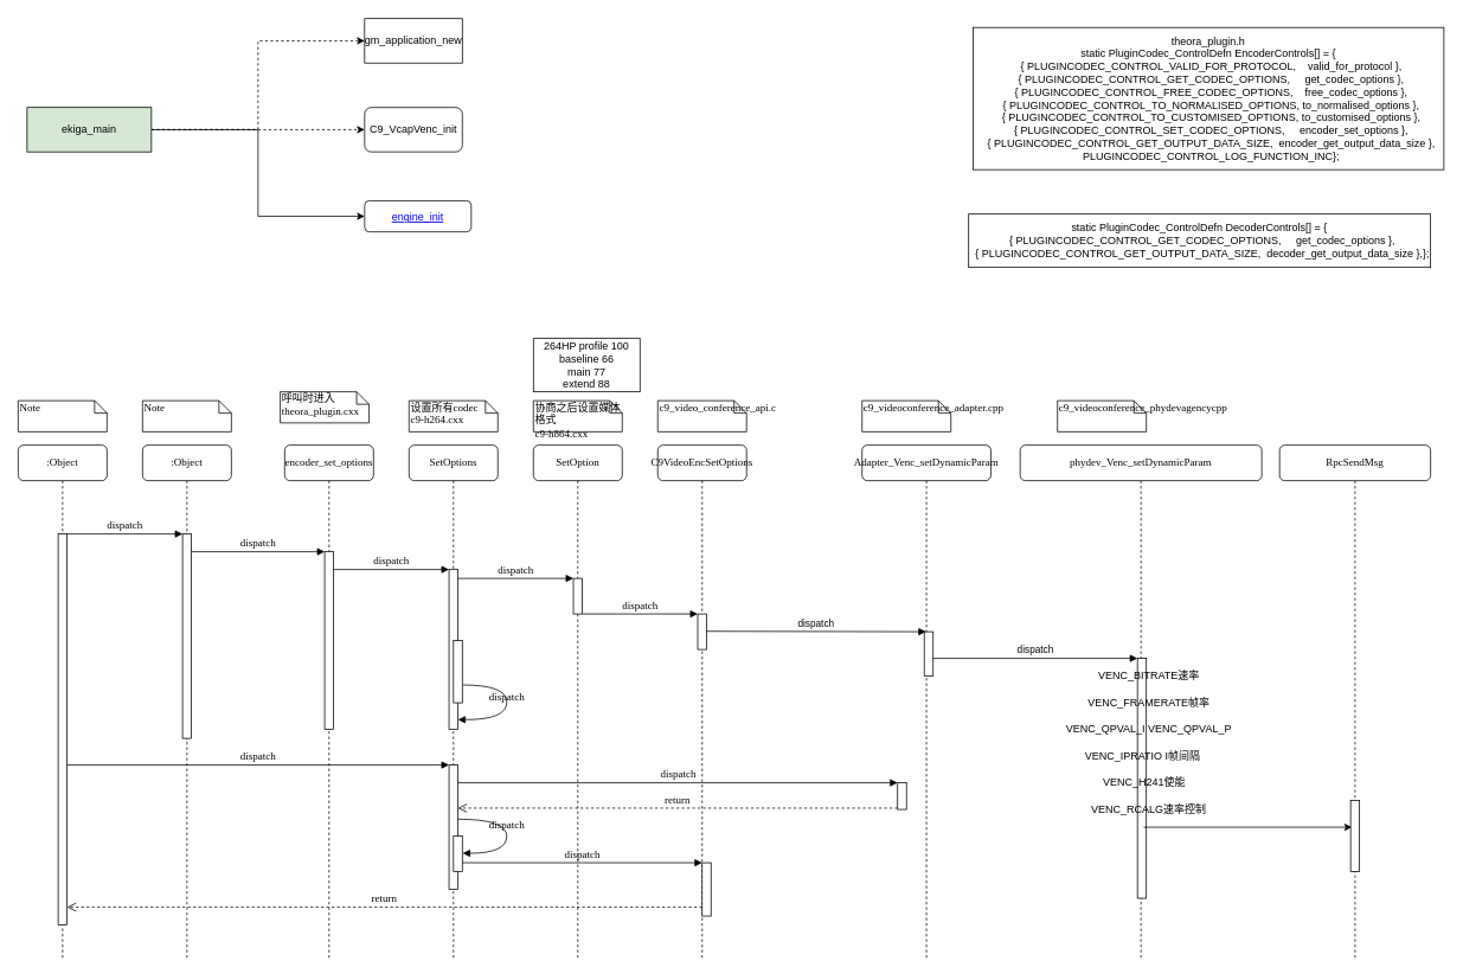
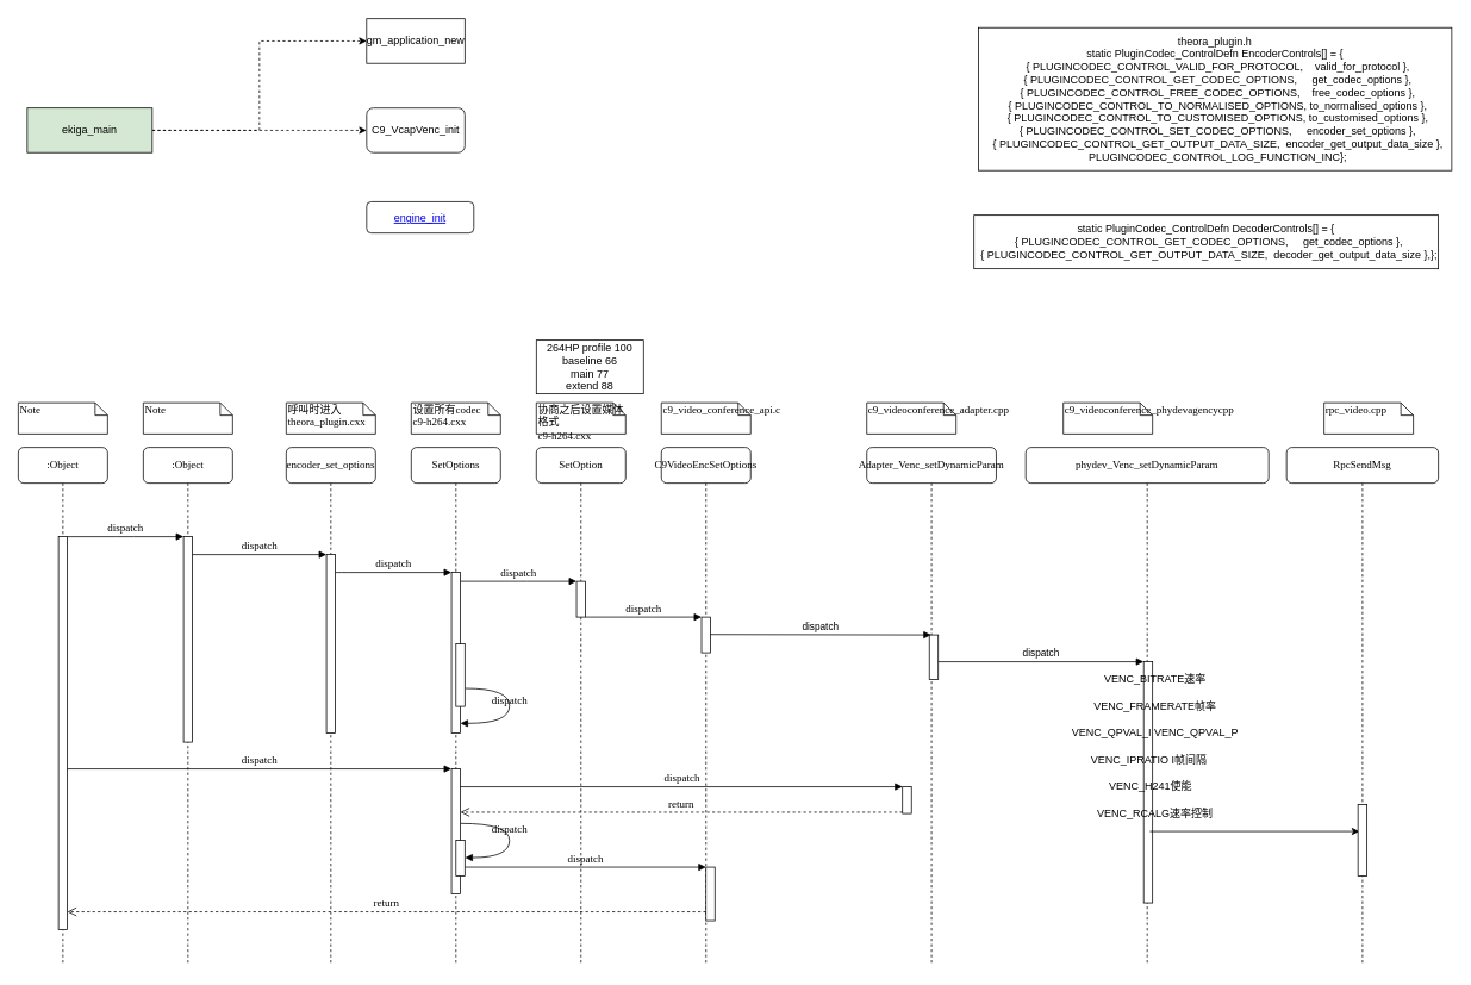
- <mxCell id="43" style="edgeStyle=orthogonalEdgeStyle;rounded=0;orthogonalLoop=1;jettySize=auto;html=1;exitX=1;exitY=0.5;exitDx=0;exitDy=0;entryX=0;entryY=0.5;entryDx=0;entryDy=0;" edge="1" parent="1" source="44" target="45"><mxGeometry relative="1" as="geometry"><mxPoint x="410" y="245" as="targetPoint" /></mxGeometry></mxCell>
- <mxCell id="36" value="呼叫时进入&lt;br&gt;theora_plugin.cxx" style="shape=note;whiteSpace=wrap;html=1;size=14;verticalAlign=top;align=left;spacingTop=-6;rounded=0;shadow=0;comic=0;labelBackgroundColor=none;strokeWidth=1;fontFamily=Verdana;fontSize=12" parent="1" vertex="1"><mxGeometry x="315" y="440" width="100" height="35" as="geometry" /></mxCell>
+ <mxCell id="36" value="呼叫时进入&lt;br&gt;theora_plugin.cxx" style="shape=note;whiteSpace=wrap;html=1;size=14;verticalAlign=top;align=left;spacingTop=-6;rounded=0;shadow=0;comic=0;labelBackgroundColor=none;strokeWidth=1;fontFamily=Verdana;fontSize=12" parent="1" vertex="1"><mxGeometry x="320" y="450" width="100" height="35" as="geometry" /></mxCell>
+ <mxCell id="62" value="rpc_video.cpp" style="shape=note;whiteSpace=wrap;html=1;size=14;verticalAlign=top;align=left;spacingTop=-6;rounded=0;shadow=0;comic=0;labelBackgroundColor=none;strokeWidth=1;fontFamily=Verdana;fontSize=12" vertex="1" parent="1"><mxGeometry x="1482" y="450" width="100" height="35" as="geometry" /></mxCell>
- <mxCell id="39" value="协商之后设置媒体格式&lt;br&gt;c9-h864.cxx" style="shape=note;whiteSpace=wrap;html=1;size=14;verticalAlign=top;align=left;spacingTop=-6;rounded=0;shadow=0;comic=0;labelBackgroundColor=none;strokeWidth=1;fontFamily=Verdana;fontSize=12" parent="1" vertex="1"><mxGeometry x="600" y="450" width="100" height="35" as="geometry" /></mxCell>
+ <mxCell id="39" value="协商之后设置媒体格式&lt;br&gt;c9-h264.cxx" style="shape=note;whiteSpace=wrap;html=1;size=14;verticalAlign=top;align=left;spacingTop=-6;rounded=0;shadow=0;comic=0;labelBackgroundColor=none;strokeWidth=1;fontFamily=Verdana;fontSize=12" parent="1" vertex="1"><mxGeometry x="600" y="450" width="100" height="35" as="geometry" /></mxCell>
